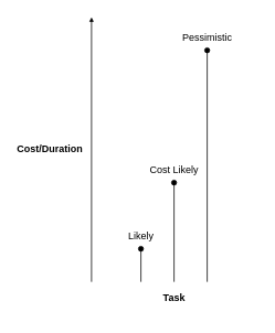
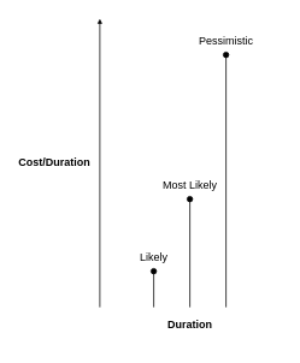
- <mxCell id="9" value="&lt;span style=&quot;font-weight: normal;&quot;&gt;Cost Likely&lt;/span&gt;" style="rounded=0;whiteSpace=wrap;html=1;fillColor=none;strokeColor=none;fontStyle=1" vertex="1" parent="1"><mxGeometry x="170" y="190" width="80" height="30" as="geometry" /></mxCell>
+ <mxCell id="9" value="&lt;span style=&quot;font-weight: normal;&quot;&gt;Most Likely&lt;/span&gt;" style="rounded=0;whiteSpace=wrap;html=1;fillColor=none;strokeColor=none;fontStyle=1" vertex="1" parent="1"><mxGeometry x="170" y="190" width="80" height="30" as="geometry" /></mxCell>
- <mxCell id="7" value="Task" style="rounded=0;whiteSpace=wrap;html=1;fillColor=none;strokeColor=none;fontStyle=1" vertex="1" parent="1"><mxGeometry x="110" y="340" width="200" height="40" as="geometry" /></mxCell>
+ <mxCell id="7" value="Duration" style="rounded=0;whiteSpace=wrap;html=1;fillColor=none;strokeColor=none;fontStyle=1" vertex="1" parent="1"><mxGeometry x="110" y="340" width="200" height="40" as="geometry" /></mxCell>
